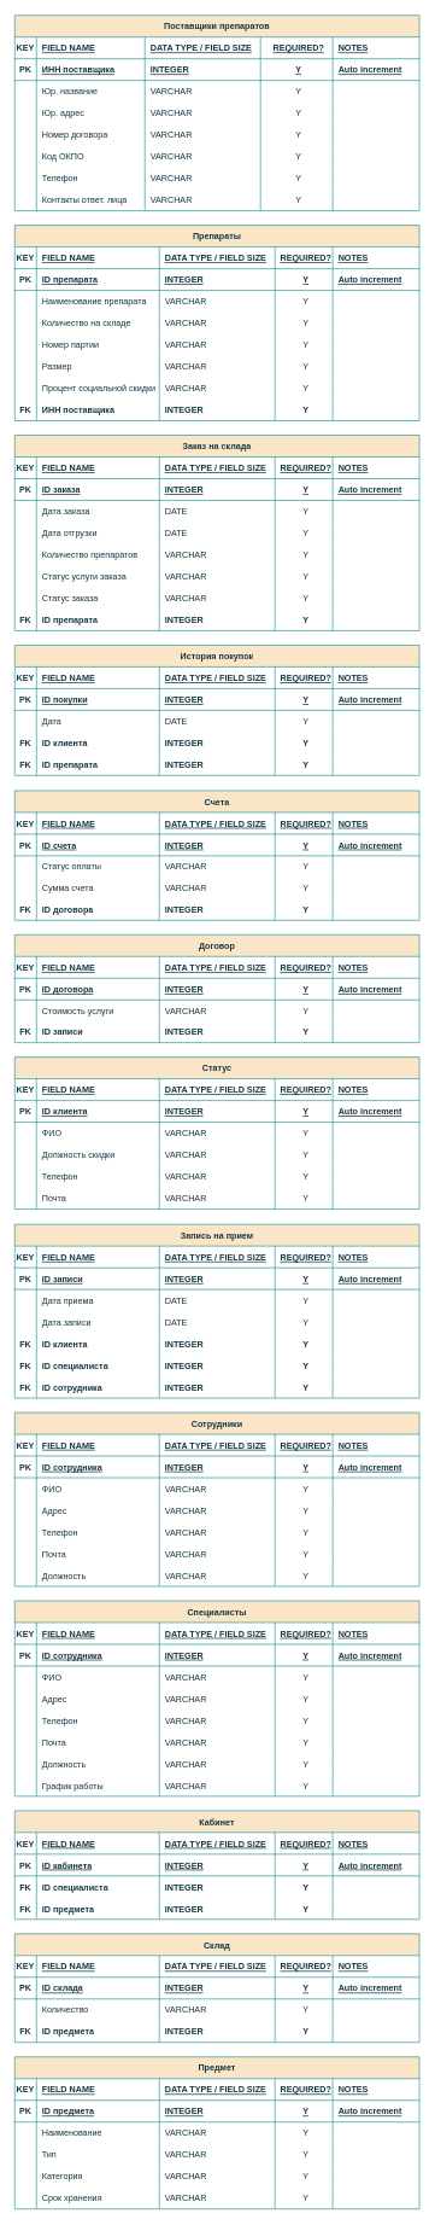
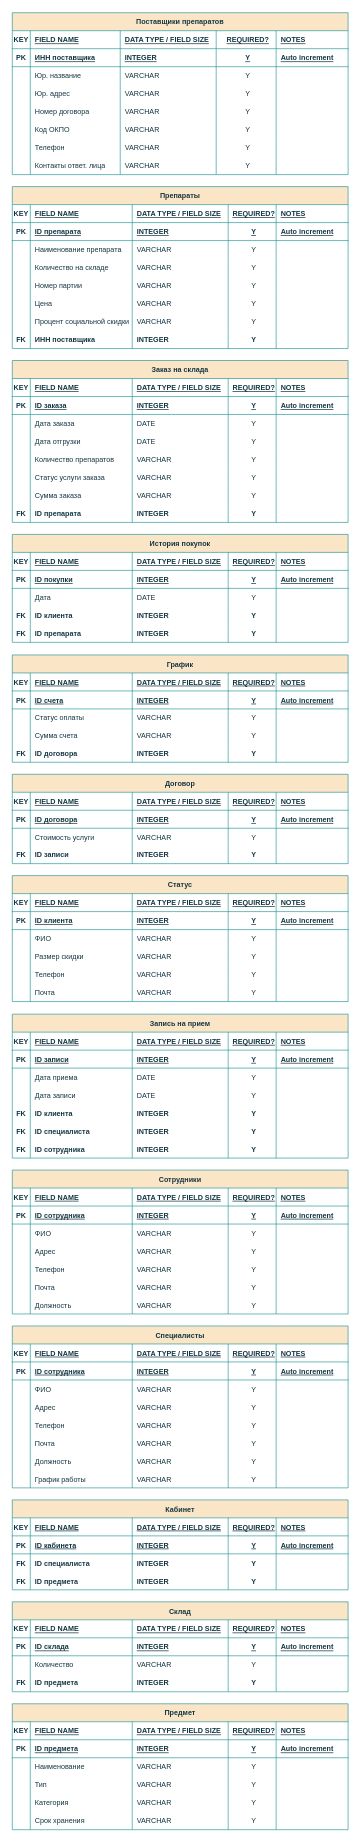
- <mxCell id="84" value="Размер" style="shape=partialRectangle;connectable=0;fillColor=none;top=0;left=0;bottom=0;right=0;align=left;spacingLeft=6;overflow=hidden;labelBackgroundColor=none;fontColor=#143642;strokeColor=#0F8B8D;" vertex="1" parent="82"><mxGeometry x="30" width="170" height="30" as="geometry"><mxRectangle width="170" height="30" as="alternateBounds" /></mxGeometry></mxCell>
+ <mxCell id="84" value="Цена" style="shape=partialRectangle;connectable=0;fillColor=none;top=0;left=0;bottom=0;right=0;align=left;spacingLeft=6;overflow=hidden;labelBackgroundColor=none;fontColor=#143642;strokeColor=#0F8B8D;" vertex="1" parent="82"><mxGeometry x="30" width="170" height="30" as="geometry"><mxRectangle width="170" height="30" as="alternateBounds" /></mxGeometry></mxCell>
- <mxCell id="139" value="Статус заказа" style="shape=partialRectangle;connectable=0;fillColor=none;top=0;left=0;bottom=0;right=0;align=left;spacingLeft=6;overflow=hidden;labelBackgroundColor=none;fontColor=#143642;strokeColor=#0F8B8D;" vertex="1" parent="137"><mxGeometry x="30" width="170" height="30" as="geometry"><mxRectangle width="170" height="30" as="alternateBounds" /></mxGeometry></mxCell>
+ <mxCell id="139" value="Сумма заказа" style="shape=partialRectangle;connectable=0;fillColor=none;top=0;left=0;bottom=0;right=0;align=left;spacingLeft=6;overflow=hidden;labelBackgroundColor=none;fontColor=#143642;strokeColor=#0F8B8D;" vertex="1" parent="137"><mxGeometry x="30" width="170" height="30" as="geometry"><mxRectangle width="170" height="30" as="alternateBounds" /></mxGeometry></mxCell>
- <mxCell id="180" value="Счета" style="shape=table;startSize=30;container=1;collapsible=1;childLayout=tableLayout;fixedRows=1;rowLines=0;fontStyle=1;align=center;resizeLast=1;labelBackgroundColor=none;fontColor=#143642;fillColor=#FAE5C7;strokeColor=#0F8B8D;" vertex="1" parent="1"><mxGeometry x="20" y="1091" width="560" height="179" as="geometry" /></mxCell>
+ <mxCell id="180" value="График" style="shape=table;startSize=30;container=1;collapsible=1;childLayout=tableLayout;fixedRows=1;rowLines=0;fontStyle=1;align=center;resizeLast=1;labelBackgroundColor=none;fontColor=#143642;fillColor=#FAE5C7;strokeColor=#0F8B8D;" vertex="1" parent="1"><mxGeometry x="20" y="1091" width="560" height="179" as="geometry" /></mxCell>
- <mxCell id="257" value="Должность скидки" style="shape=partialRectangle;connectable=0;fillColor=none;top=0;left=0;bottom=0;right=0;align=left;spacingLeft=6;overflow=hidden;labelBackgroundColor=none;fontColor=#143642;strokeColor=#0F8B8D;" vertex="1" parent="255"><mxGeometry x="30" width="170" height="30" as="geometry"><mxRectangle width="170" height="30" as="alternateBounds" /></mxGeometry></mxCell>
+ <mxCell id="257" value="Размер скидки" style="shape=partialRectangle;connectable=0;fillColor=none;top=0;left=0;bottom=0;right=0;align=left;spacingLeft=6;overflow=hidden;labelBackgroundColor=none;fontColor=#143642;strokeColor=#0F8B8D;" vertex="1" parent="255"><mxGeometry x="30" width="170" height="30" as="geometry"><mxRectangle width="170" height="30" as="alternateBounds" /></mxGeometry></mxCell>
